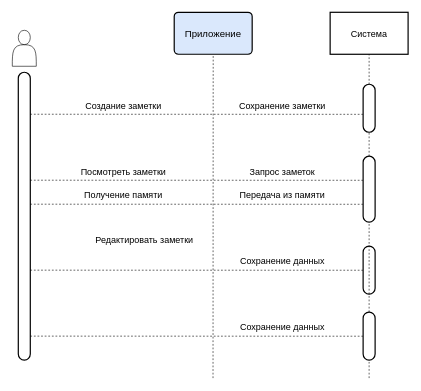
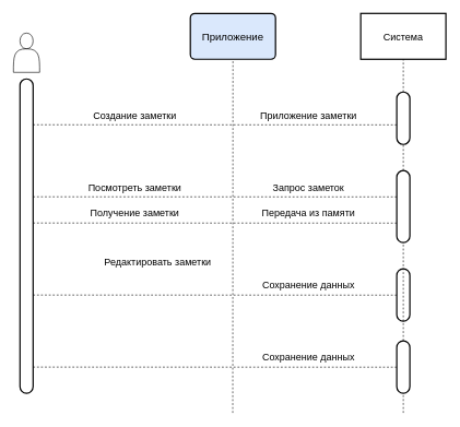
- <mxCell id="15" value="Сохранение заметки" style="text;html=1;align=center;verticalAlign=middle;resizable=0;points=[];autosize=1;strokeColor=none;fillColor=none;fontSize=15;" vertex="1" parent="1"><mxGeometry x="385" y="160" width="170" height="30" as="geometry" /></mxCell>
+ <mxCell id="15" value="Приложение заметки" style="text;html=1;align=center;verticalAlign=middle;resizable=0;points=[];autosize=1;strokeColor=none;fillColor=none;fontSize=15;" vertex="1" parent="1"><mxGeometry x="385" y="160" width="170" height="30" as="geometry" /></mxCell>
- <mxCell id="18" value="Получение памяти" style="text;html=1;align=center;verticalAlign=middle;resizable=0;points=[];autosize=1;strokeColor=none;fillColor=none;fontSize=15;" vertex="1" parent="1"><mxGeometry x="125" y="310" width="160" height="30" as="geometry" /></mxCell>
+ <mxCell id="18" value="Получение заметки" style="text;html=1;align=center;verticalAlign=middle;resizable=0;points=[];autosize=1;strokeColor=none;fillColor=none;fontSize=15;" vertex="1" parent="1"><mxGeometry x="125" y="310" width="160" height="30" as="geometry" /></mxCell>
